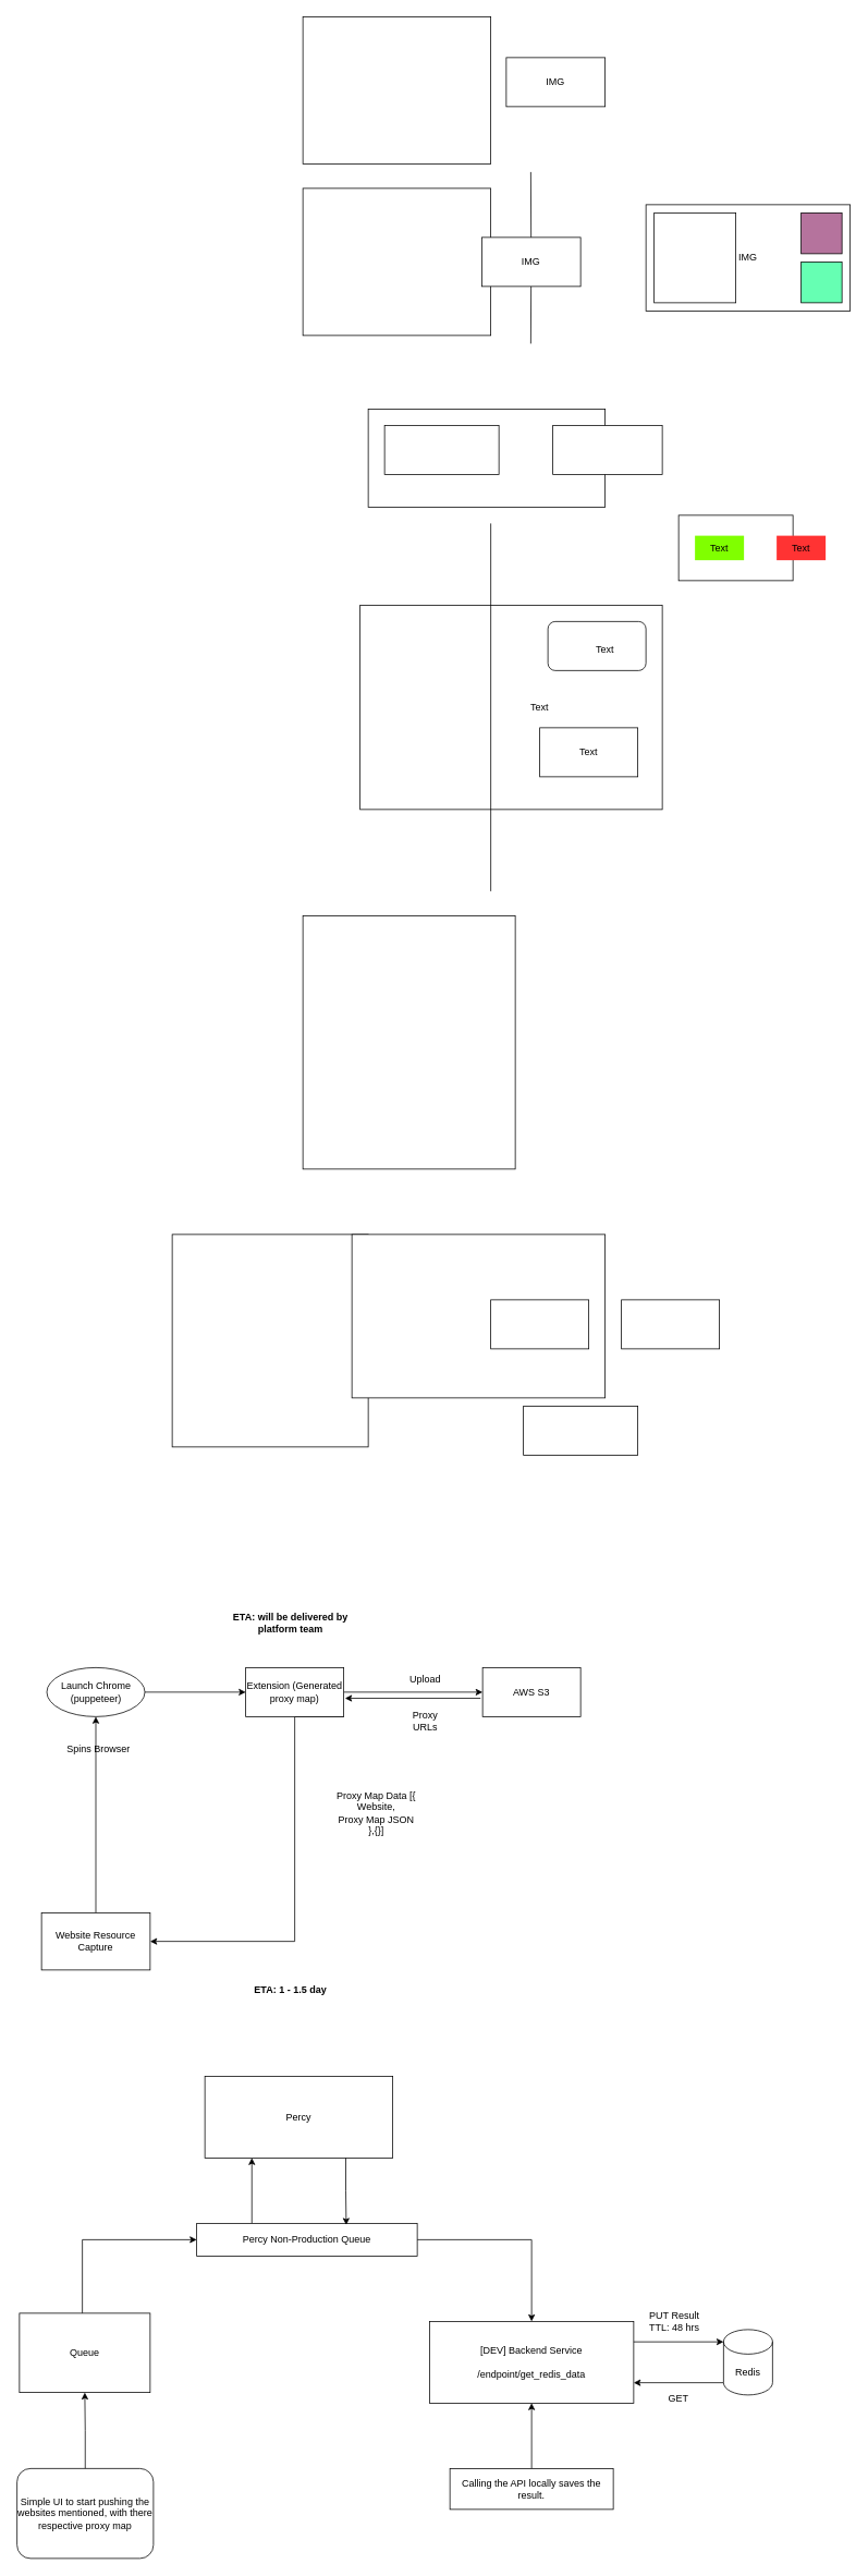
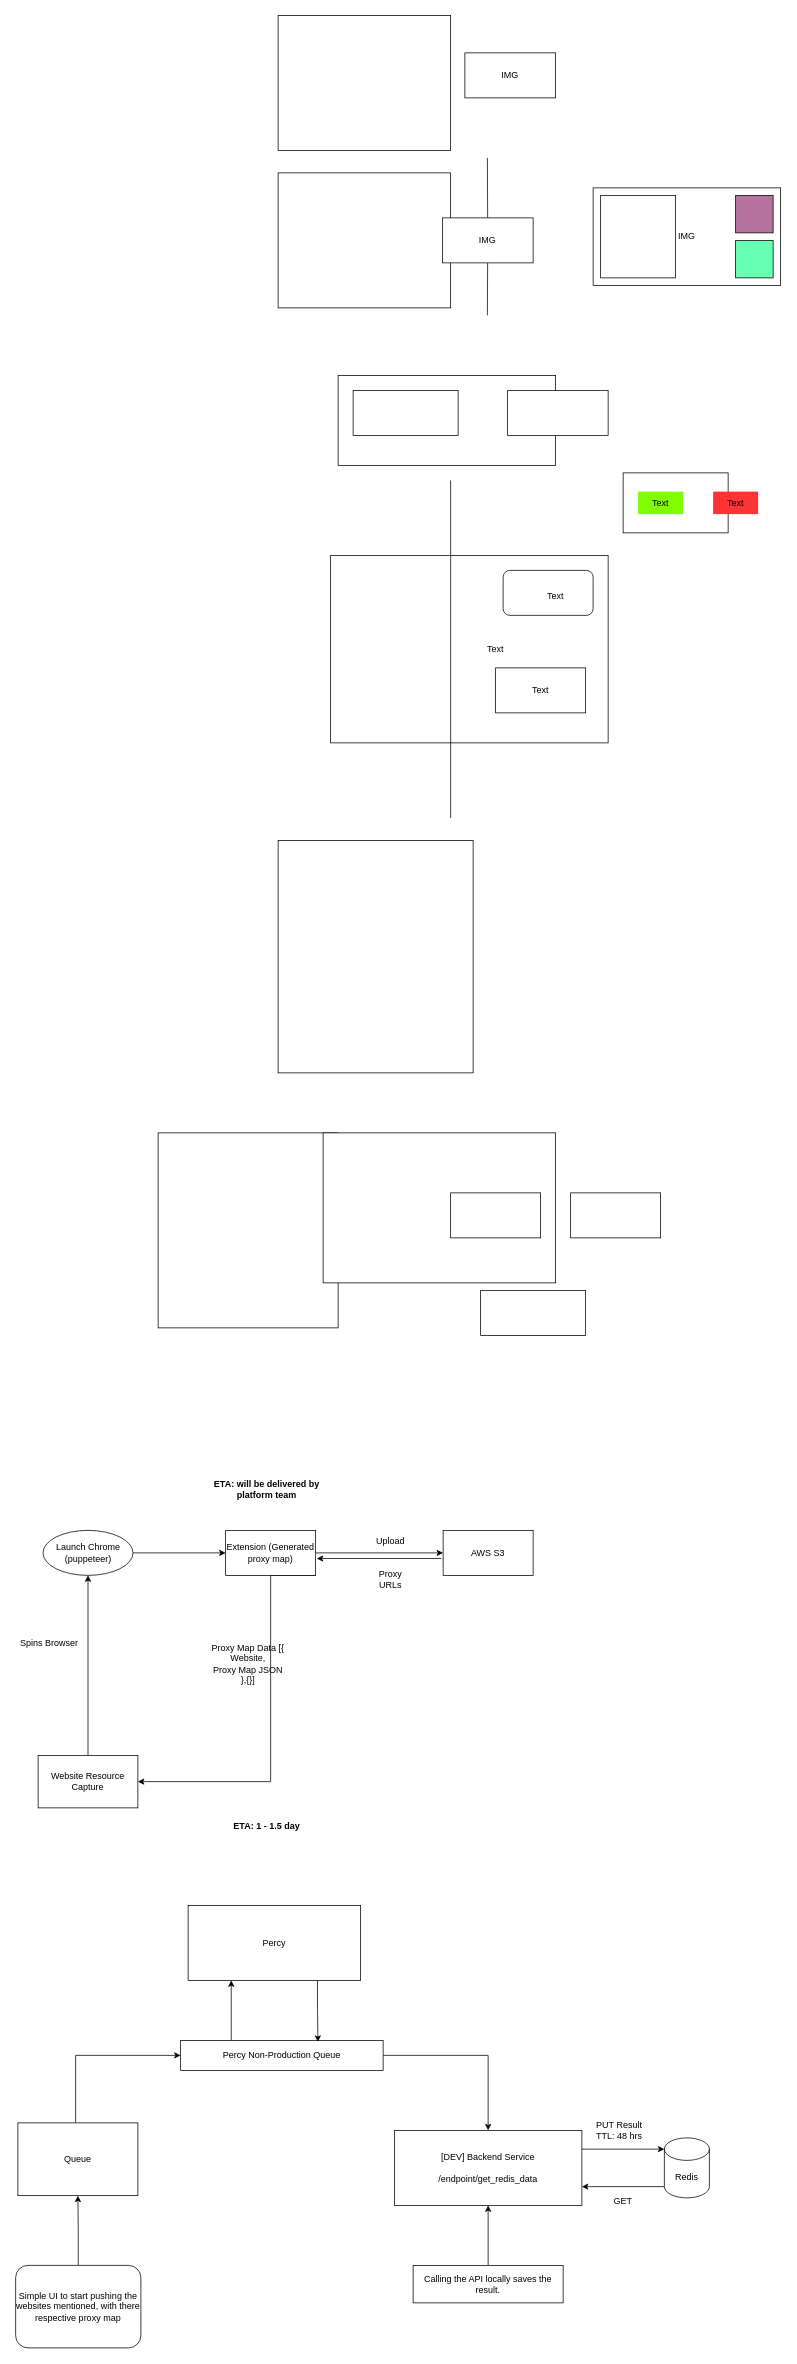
- <mxCell id="46" value="Spins Browser" style="text;html=1;align=center;verticalAlign=middle;whiteSpace=wrap;rounded=0;" vertex="1" parent="1"><mxGeometry x="75" y="2110" width="90" height="60" as="geometry" /></mxCell>
+ <mxCell id="46" value="Spins Browser" style="text;html=1;align=center;verticalAlign=middle;whiteSpace=wrap;rounded=0;" vertex="1" parent="1"><mxGeometry x="20" y="2160" width="90" height="60" as="geometry" /></mxCell>
- <mxCell id="47" value="Proxy Map Data [{&lt;div&gt;Website,&lt;br&gt;&lt;div&gt;Proxy Map JSON&lt;/div&gt;&lt;/div&gt;&lt;div&gt;},{}]&lt;/div&gt;" style="text;html=1;align=center;verticalAlign=middle;whiteSpace=wrap;rounded=0;" vertex="1" parent="1"><mxGeometry x="390" y="2170" width="140" height="95" as="geometry" /></mxCell>
+ <mxCell id="47" value="Proxy Map Data [{&lt;div&gt;Website,&lt;br&gt;&lt;div&gt;Proxy Map JSON&lt;/div&gt;&lt;/div&gt;&lt;div&gt;},{}]&lt;/div&gt;" style="text;html=1;align=center;verticalAlign=middle;whiteSpace=wrap;rounded=0;" vertex="1" parent="1"><mxGeometry x="260" y="2170" width="140" height="95" as="geometry" /></mxCell>
